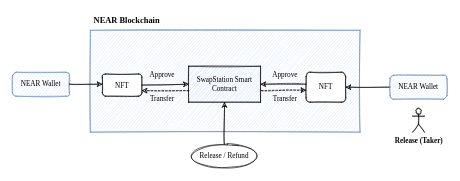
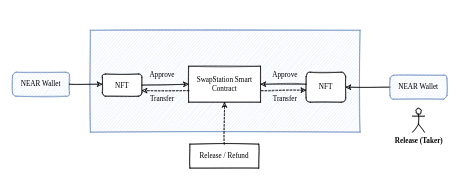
- <mxCell id="5" value="NEAR Blockchain" style="text;html=1;strokeColor=none;fillColor=none;align=center;verticalAlign=middle;whiteSpace=wrap;rounded=0;sketch=1;fontFamily=Comic Sans MS;fontStyle=1;fontSize=14;" parent="1" vertex="1"><mxGeometry x="150" y="20" width="122" height="30" as="geometry" /></mxCell>
- <mxCell id="4" value="SwapStation Smart Contract" style="rounded=0;whiteSpace=wrap;html=1;sketch=1;fontFamily=Comic Sans MS;fillColor=#dae8fc;" parent="1" vertex="1"><mxGeometry x="314" y="110" width="120" height="60" as="geometry" /></mxCell>
+ <mxCell id="4" value="SwapStation Smart Contract" style="rounded=0;whiteSpace=wrap;html=1;sketch=1;fontFamily=Comic Sans MS;" parent="1" vertex="1"><mxGeometry x="314" y="110" width="120" height="60" as="geometry" /></mxCell>
- <mxCell id="8" value="" style="endArrow=classic;html=1;rounded=0;exitX=0.5;exitY=0;exitDx=0;exitDy=0;sketch=1;" parent="1" source="7" target="4" edge="1"><mxGeometry width="50" height="50" relative="1" as="geometry"><mxPoint x="440.5" y="10" as="sourcePoint" /><mxPoint x="398.125" y="-80" as="targetPoint" /></mxGeometry></mxCell>
+ <mxCell id="8" value="" style="endArrow=classic;html=1;rounded=0;exitX=0.5;exitY=0;exitDx=0;exitDy=0;sketch=1;dashed=1;" parent="1" source="7" target="4" edge="1"><mxGeometry width="50" height="50" relative="1" as="geometry"><mxPoint x="440.5" y="10" as="sourcePoint" /><mxPoint x="398.125" y="-80" as="targetPoint" /></mxGeometry></mxCell>
- <mxCell id="7" value="Release / Refund" style="ellipse;whiteSpace=wrap;html=1;sketch=1;fontFamily=Comic Sans MS;" parent="1" vertex="1"><mxGeometry x="316" y="240" width="115" height="40" as="geometry" /></mxCell>
+ <mxCell id="7" value="Release / Refund" style="rounded=0;whiteSpace=wrap;html=1;sketch=1;fontFamily=Comic Sans MS;" parent="1" vertex="1"><mxGeometry x="316" y="240" width="115" height="40" as="geometry" /></mxCell>
